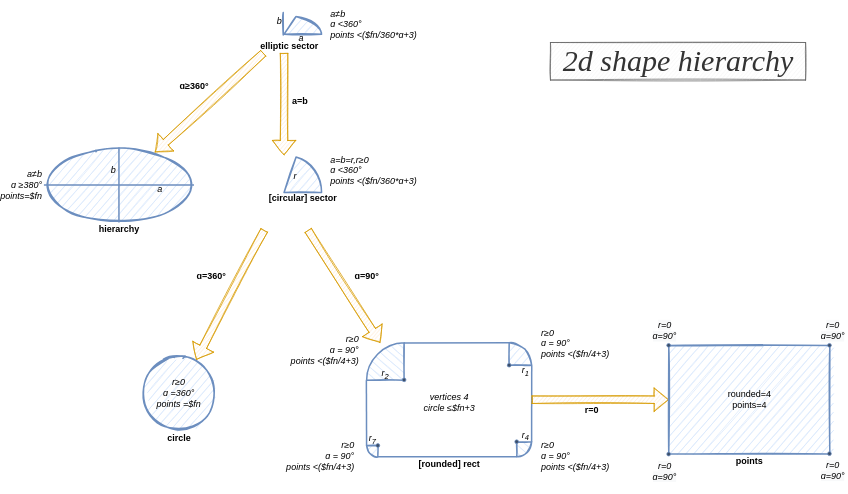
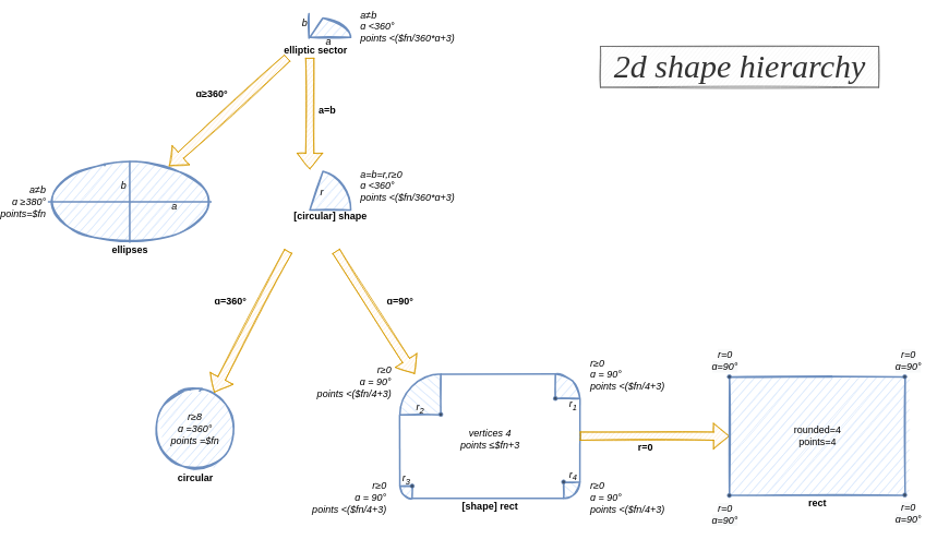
- <mxCell id="45" value="[circular] sector" style="text;html=1;strokeColor=none;fillColor=none;align=center;verticalAlign=middle;whiteSpace=wrap;rounded=0;dashed=1;fontSize=12;fontStyle=1;fontFamily=Helvetica;" parent="43" vertex="1"><mxGeometry x="23" y="48" width="105" height="20" as="geometry" /></mxCell>
+ <mxCell id="45" value="[circular] shape" style="text;html=1;strokeColor=none;fillColor=none;align=center;verticalAlign=middle;whiteSpace=wrap;rounded=0;dashed=1;fontSize=12;fontStyle=1;fontFamily=Helvetica;" parent="43" vertex="1"><mxGeometry x="23" y="48" width="105" height="20" as="geometry" /></mxCell>
- <mxCell id="33" value="hierarchy" style="text;html=1;strokeColor=none;fillColor=none;align=center;verticalAlign=middle;whiteSpace=wrap;rounded=0;dashed=1;fontSize=12;fontStyle=1;fontFamily=Helvetica;" parent="30" vertex="1"><mxGeometry x="48" y="99" width="105" height="20" as="geometry" /></mxCell>
+ <mxCell id="33" value="ellipses" style="text;html=1;strokeColor=none;fillColor=none;align=center;verticalAlign=middle;whiteSpace=wrap;rounded=0;dashed=1;fontSize=12;fontStyle=1;fontFamily=Helvetica;" parent="30" vertex="1"><mxGeometry x="48" y="99" width="105" height="20" as="geometry" /></mxCell>
- <mxCell id="28" value="&lt;span style=&quot;text-align: right&quot;&gt;r≥0&lt;/span&gt;&lt;br style=&quot;text-align: right&quot;&gt;&lt;span style=&quot;text-align: right&quot;&gt;ɑ =360°&lt;/span&gt;&lt;br style=&quot;text-align: right&quot;&gt;&lt;span style=&quot;text-align: right&quot;&gt;points =$fn&lt;/span&gt;" style="ellipse;whiteSpace=wrap;html=1;aspect=fixed;fontSize=12;verticalAlign=middle;fillColor=#dae8fc;strokeColor=#6c8ebf;labelPosition=center;verticalLabelPosition=middle;align=center;collapsible=0;strokeWidth=2;fontStyle=2;container=1;recursiveResize=0;sketch=1;fontFamily=Helvetica;" parent="1" vertex="1"><mxGeometry x="150" y="473" width="100" height="100" as="geometry"><mxRectangle x="300" y="391" width="90" height="30" as="alternateBounds" /></mxGeometry></mxCell>
+ <mxCell id="28" value="&lt;span style=&quot;text-align: right&quot;&gt;r≥8&lt;/span&gt;&lt;br style=&quot;text-align: right&quot;&gt;&lt;span style=&quot;text-align: right&quot;&gt;ɑ =360°&lt;/span&gt;&lt;br style=&quot;text-align: right&quot;&gt;&lt;span style=&quot;text-align: right&quot;&gt;points =$fn&lt;/span&gt;" style="ellipse;whiteSpace=wrap;html=1;aspect=fixed;fontSize=12;verticalAlign=middle;fillColor=#dae8fc;strokeColor=#6c8ebf;labelPosition=center;verticalLabelPosition=middle;align=center;collapsible=0;strokeWidth=2;fontStyle=2;container=1;recursiveResize=0;sketch=1;fontFamily=Helvetica;" parent="1" vertex="1"><mxGeometry x="150" y="473" width="100" height="100" as="geometry"><mxRectangle x="300" y="391" width="90" height="30" as="alternateBounds" /></mxGeometry></mxCell>
- <mxCell id="18" value="&lt;span style=&quot;font-style: italic ; font-weight: 400&quot;&gt;vertices 4&lt;/span&gt;&lt;br style=&quot;padding: 0px ; margin: 0px ; font-style: italic ; font-weight: 400&quot;&gt;&lt;span style=&quot;font-style: italic ; font-weight: 400&quot;&gt;circle ≤$fn+3&lt;/span&gt;" style="text;html=1;strokeColor=none;fillColor=none;align=center;verticalAlign=middle;whiteSpace=wrap;rounded=0;dashed=1;fontSize=12;fontStyle=1;fontFamily=Helvetica;" parent="2" vertex="1"><mxGeometry x="267.5" y="81" width="105" height="60" as="geometry" /></mxCell>
+ <mxCell id="18" value="&lt;span style=&quot;font-style: italic ; font-weight: 400&quot;&gt;vertices 4&lt;/span&gt;&lt;br style=&quot;padding: 0px ; margin: 0px ; font-style: italic ; font-weight: 400&quot;&gt;&lt;span style=&quot;font-style: italic ; font-weight: 400&quot;&gt;points ≤$fn+3&lt;/span&gt;" style="text;html=1;strokeColor=none;fillColor=none;align=center;verticalAlign=middle;whiteSpace=wrap;rounded=0;dashed=1;fontSize=12;fontStyle=1;fontFamily=Helvetica;" parent="2" vertex="1"><mxGeometry x="267.5" y="81" width="105" height="60" as="geometry" /></mxCell>
- <mxCell id="29" value="circle" style="text;html=1;strokeColor=none;fillColor=none;align=center;verticalAlign=middle;whiteSpace=wrap;rounded=0;dashed=1;fontSize=12;fontStyle=1;fontFamily=Helvetica;" parent="28" vertex="1"><mxGeometry x="-2" y="100" width="105" height="20" as="geometry" /></mxCell>
+ <mxCell id="29" value="circular" style="text;html=1;strokeColor=none;fillColor=none;align=center;verticalAlign=middle;whiteSpace=wrap;rounded=0;dashed=1;fontSize=12;fontStyle=1;fontFamily=Helvetica;" parent="28" vertex="1"><mxGeometry x="-2" y="100" width="105" height="20" as="geometry" /></mxCell>
- <mxCell id="19" value="r&lt;sub&gt;7&lt;/sub&gt;" style="text;html=1;strokeColor=none;fillColor=none;align=center;verticalAlign=middle;whiteSpace=wrap;rounded=0;fontStyle=2;fontFamily=Helvetica;" parent="2" vertex="1"><mxGeometry x="212.5" y="155" width="10" height="10" as="geometry" /></mxCell>
+ <mxCell id="19" value="r&lt;sub&gt;3&lt;/sub&gt;" style="text;html=1;strokeColor=none;fillColor=none;align=center;verticalAlign=middle;whiteSpace=wrap;rounded=0;fontStyle=2;fontFamily=Helvetica;" parent="2" vertex="1"><mxGeometry x="212.5" y="155" width="10" height="10" as="geometry" /></mxCell>
- <mxCell id="40" value="points" style="text;html=1;strokeColor=none;fillColor=none;align=center;verticalAlign=middle;whiteSpace=wrap;rounded=0;dashed=1;fontSize=12;fontStyle=1;fontFamily=Helvetica;" parent="34" vertex="1"><mxGeometry x="57.5" y="148.38" width="105" height="20" as="geometry" /></mxCell>
+ <mxCell id="40" value="rect" style="text;html=1;strokeColor=none;fillColor=none;align=center;verticalAlign=middle;whiteSpace=wrap;rounded=0;dashed=1;fontSize=12;fontStyle=1;fontFamily=Helvetica;" parent="34" vertex="1"><mxGeometry x="57.5" y="148.38" width="105" height="20" as="geometry" /></mxCell>
- <mxCell id="13" value="[rounded] rect" style="text;html=1;strokeColor=none;fillColor=none;align=center;verticalAlign=middle;whiteSpace=wrap;rounded=0;dashed=1;fontSize=12;fontStyle=1;fontFamily=Helvetica;" parent="2" vertex="1"><mxGeometry x="267.5" y="183" width="105" height="20" as="geometry" /></mxCell>
+ <mxCell id="13" value="[shape] rect" style="text;html=1;strokeColor=none;fillColor=none;align=center;verticalAlign=middle;whiteSpace=wrap;rounded=0;dashed=1;fontSize=12;fontStyle=1;fontFamily=Helvetica;" parent="2" vertex="1"><mxGeometry x="267.5" y="183" width="105" height="20" as="geometry" /></mxCell>
